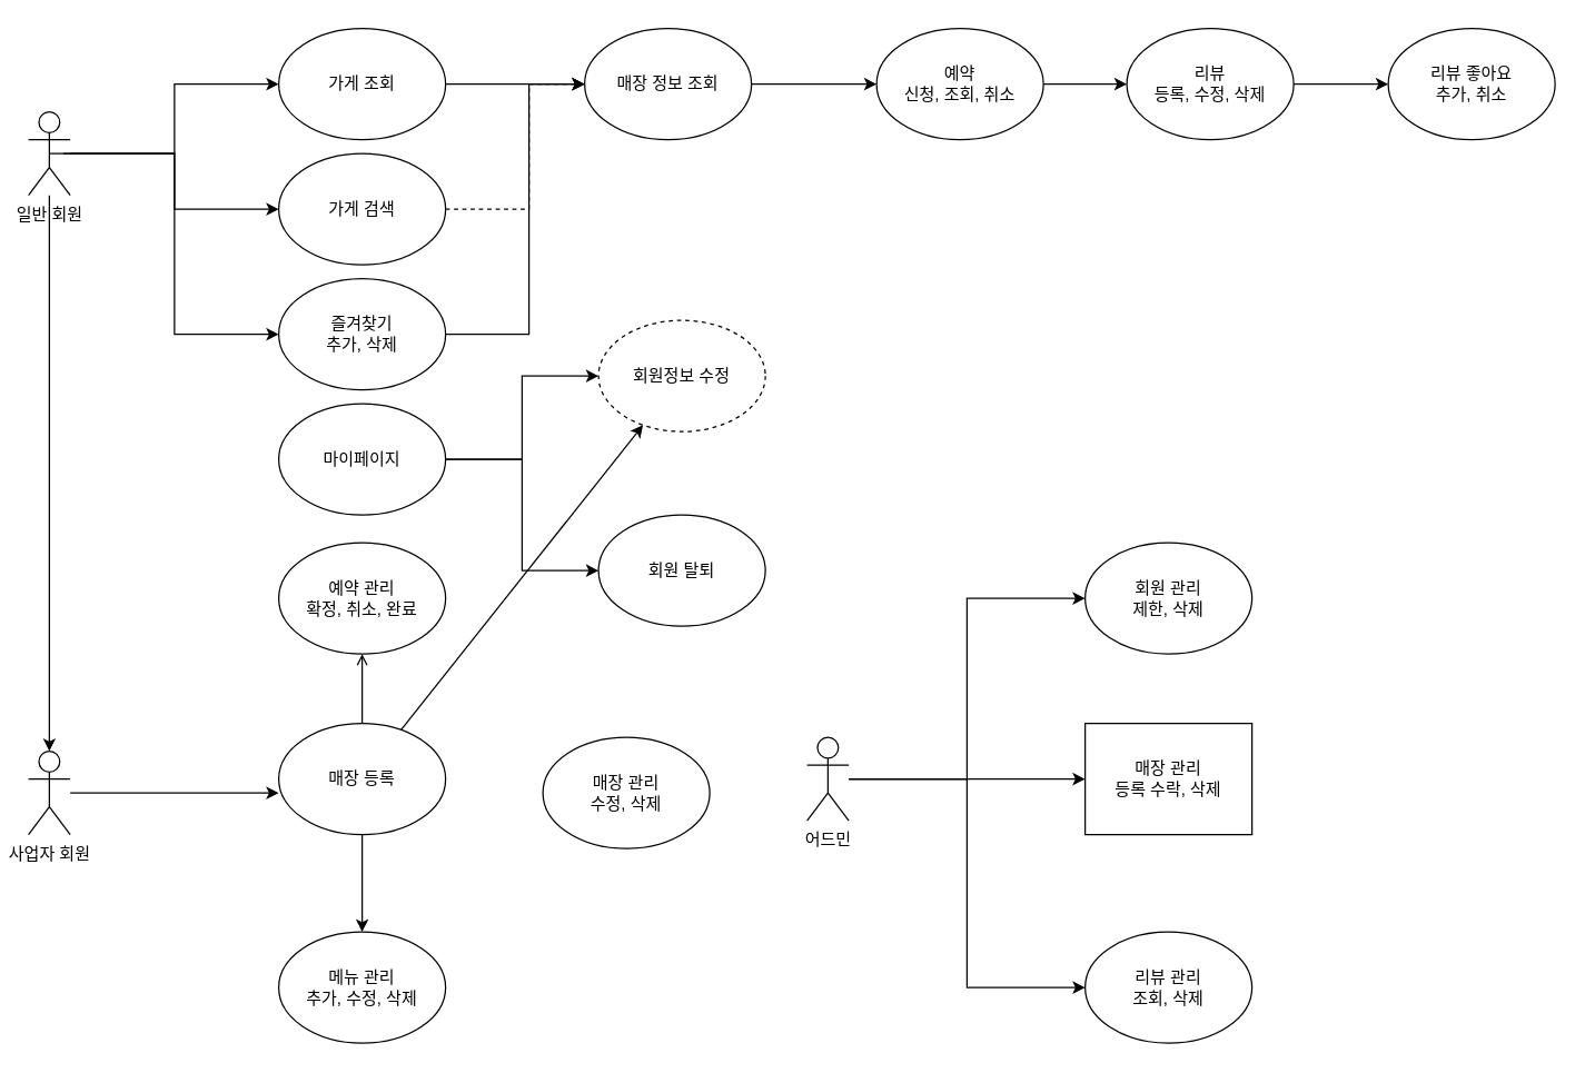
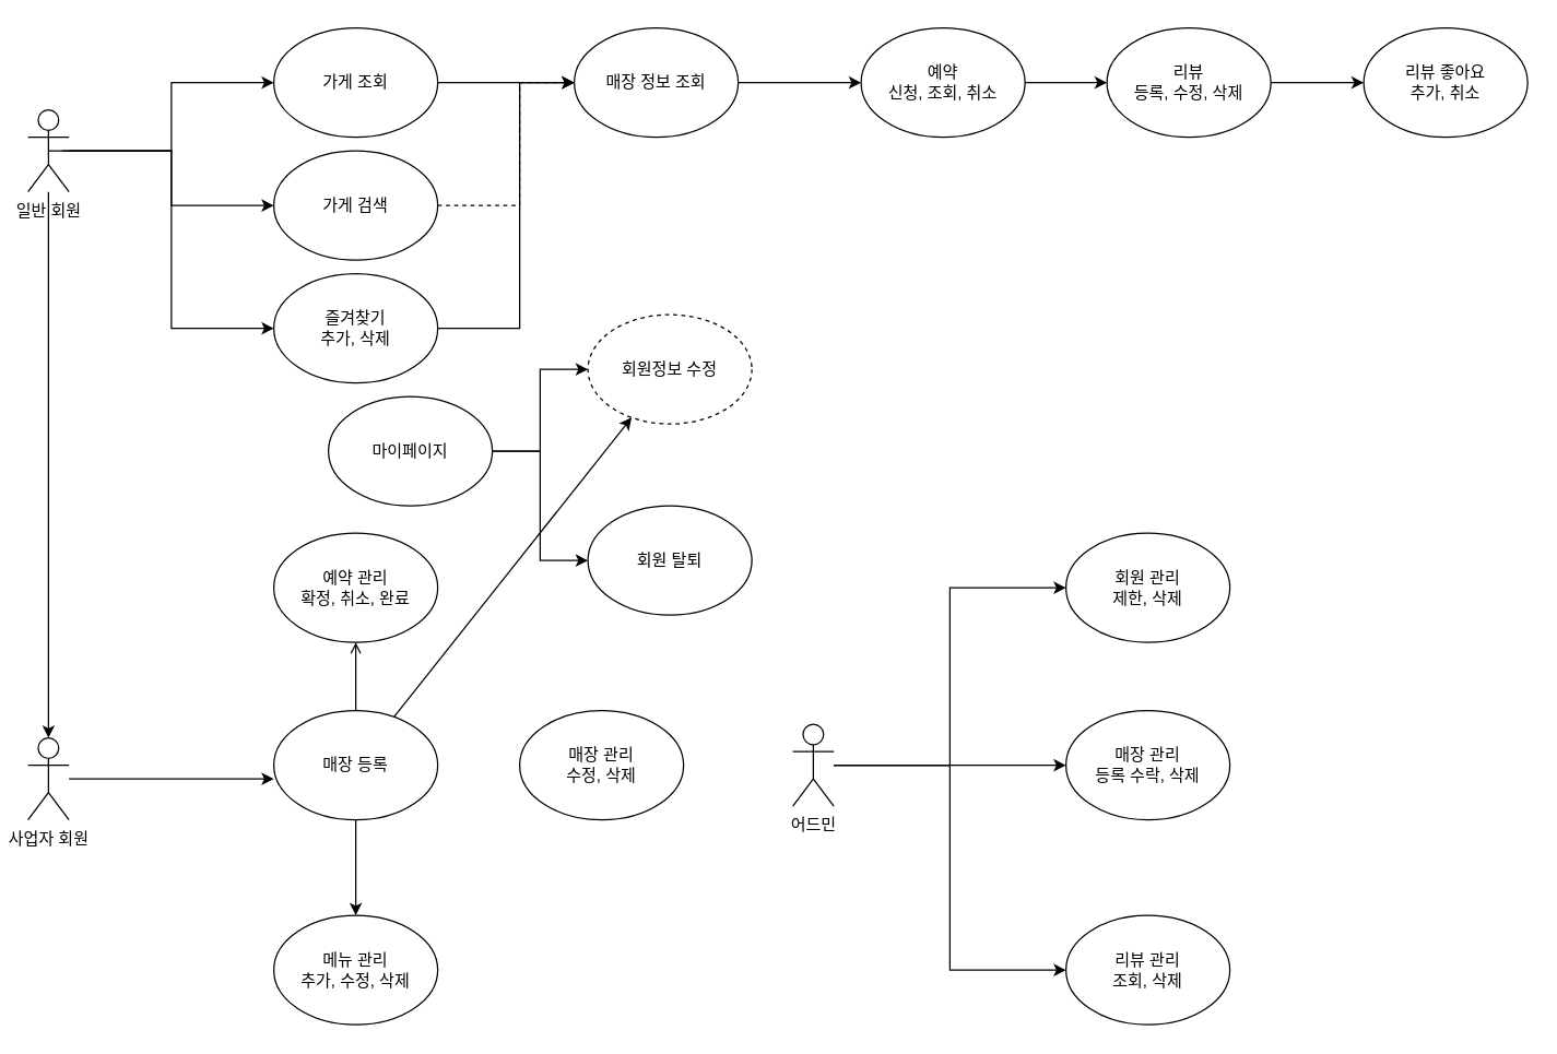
- <mxCell id="22" value="마이페이지" style="ellipse;whiteSpace=wrap;html=1;" parent="1" vertex="1"><mxGeometry x="200" y="290" width="120" height="80" as="geometry" /></mxCell>
+ <mxCell id="22" value="마이페이지" style="ellipse;whiteSpace=wrap;html=1;" parent="1" vertex="1"><mxGeometry x="240" y="290" width="120" height="80" as="geometry" /></mxCell>
- <mxCell id="33" value="매장 관리&lt;div&gt;등록 수락, 삭제&lt;/div&gt;" style="whiteSpace=wrap;html=1;rounded=0;" parent="1" vertex="1"><mxGeometry x="780" y="520" width="120" height="80" as="geometry" /></mxCell>
+ <mxCell id="33" value="매장 관리&lt;div&gt;등록 수락, 삭제&lt;/div&gt;" style="ellipse;whiteSpace=wrap;html=1;" parent="1" vertex="1"><mxGeometry x="780" y="520" width="120" height="80" as="geometry" /></mxCell>
- <mxCell id="28" value="매장 관리&lt;div&gt;수정, 삭제&lt;/div&gt;" style="ellipse;whiteSpace=wrap;html=1;" parent="1" vertex="1"><mxGeometry x="390" y="530" width="120" height="80" as="geometry" /></mxCell>
+ <mxCell id="28" value="매장 관리&lt;div&gt;수정, 삭제&lt;/div&gt;" style="ellipse;whiteSpace=wrap;html=1;" parent="1" vertex="1"><mxGeometry x="380" y="520" width="120" height="80" as="geometry" /></mxCell>
